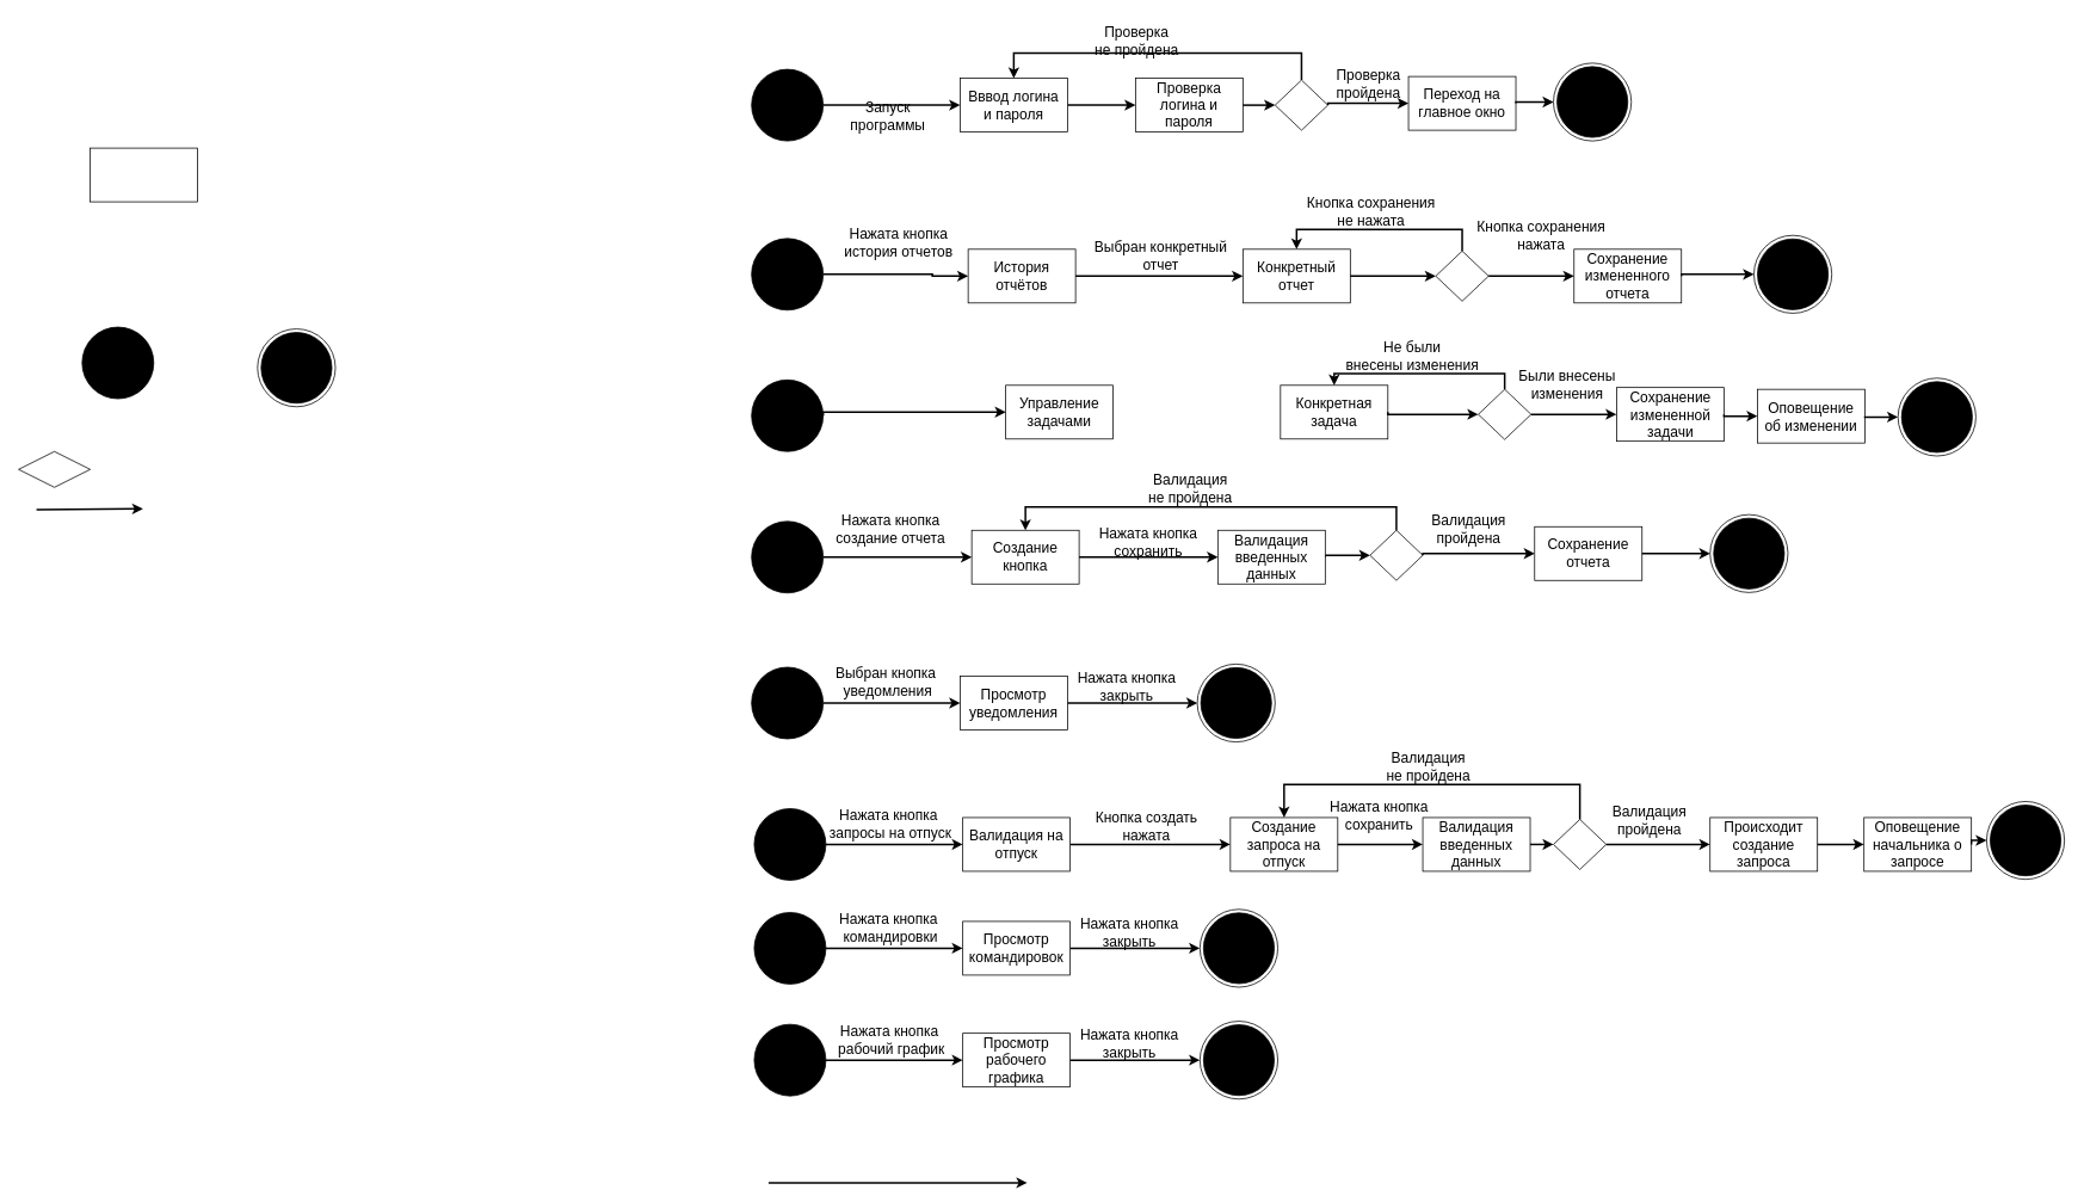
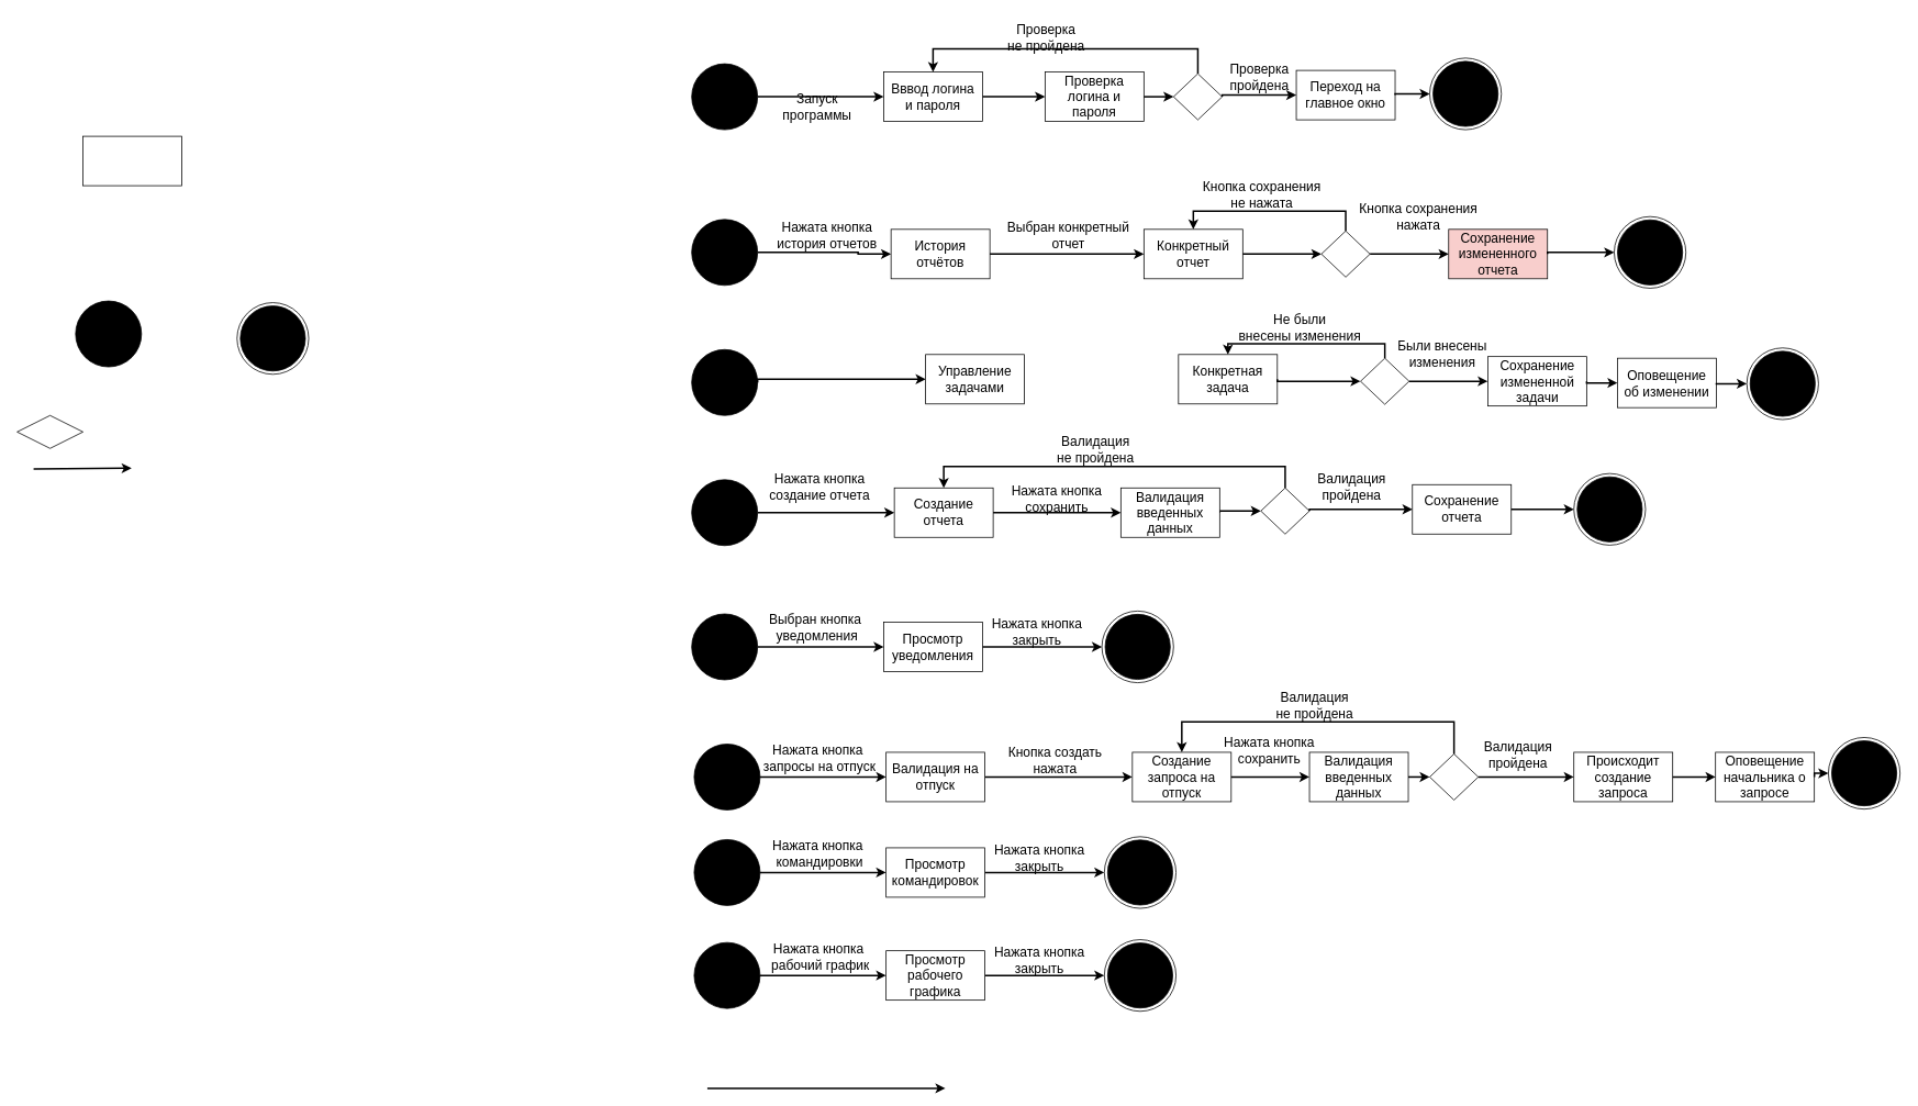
- <mxCell id="29" value="&lt;font style=&quot;font-size: 16px;&quot;&gt;Нажата кнопка&lt;br&gt;история отчетов&lt;/font&gt;" style="text;html=1;align=center;verticalAlign=middle;resizable=0;points=[];autosize=1;strokeColor=none;fillColor=none;" vertex="1" parent="1"><mxGeometry x="933" y="246" width="139" height="50" as="geometry" /></mxCell>
+ <mxCell id="29" value="&lt;font style=&quot;font-size: 16px;&quot;&gt;Нажата кнопка&lt;br&gt;история отчетов&lt;/font&gt;" style="text;html=1;align=center;verticalAlign=middle;resizable=0;points=[];autosize=1;strokeColor=none;fillColor=none;" vertex="1" parent="1"><mxGeometry x="933" y="261" width="139" height="50" as="geometry" /></mxCell>
- <mxCell id="27" value="Сохранение измененного отчета" style="rounded=0;whiteSpace=wrap;html=1;fontSize=16;" vertex="1" parent="1"><mxGeometry x="1758" y="278" width="120" height="60" as="geometry" /></mxCell>
+ <mxCell id="27" value="Сохранение измененного отчета" style="rounded=0;whiteSpace=wrap;html=1;fontSize=16;fillColor=#f8cecc;" vertex="1" parent="1"><mxGeometry x="1758" y="278" width="120" height="60" as="geometry" /></mxCell>
- <mxCell id="55" value="Создание кнопка" style="rounded=0;whiteSpace=wrap;html=1;fontSize=16;" vertex="1" parent="1"><mxGeometry x="1085" y="592" width="120" height="60" as="geometry" /></mxCell>
+ <mxCell id="55" value="Создание отчета" style="rounded=0;whiteSpace=wrap;html=1;fontSize=16;" vertex="1" parent="1"><mxGeometry x="1085" y="592" width="120" height="60" as="geometry" /></mxCell>
